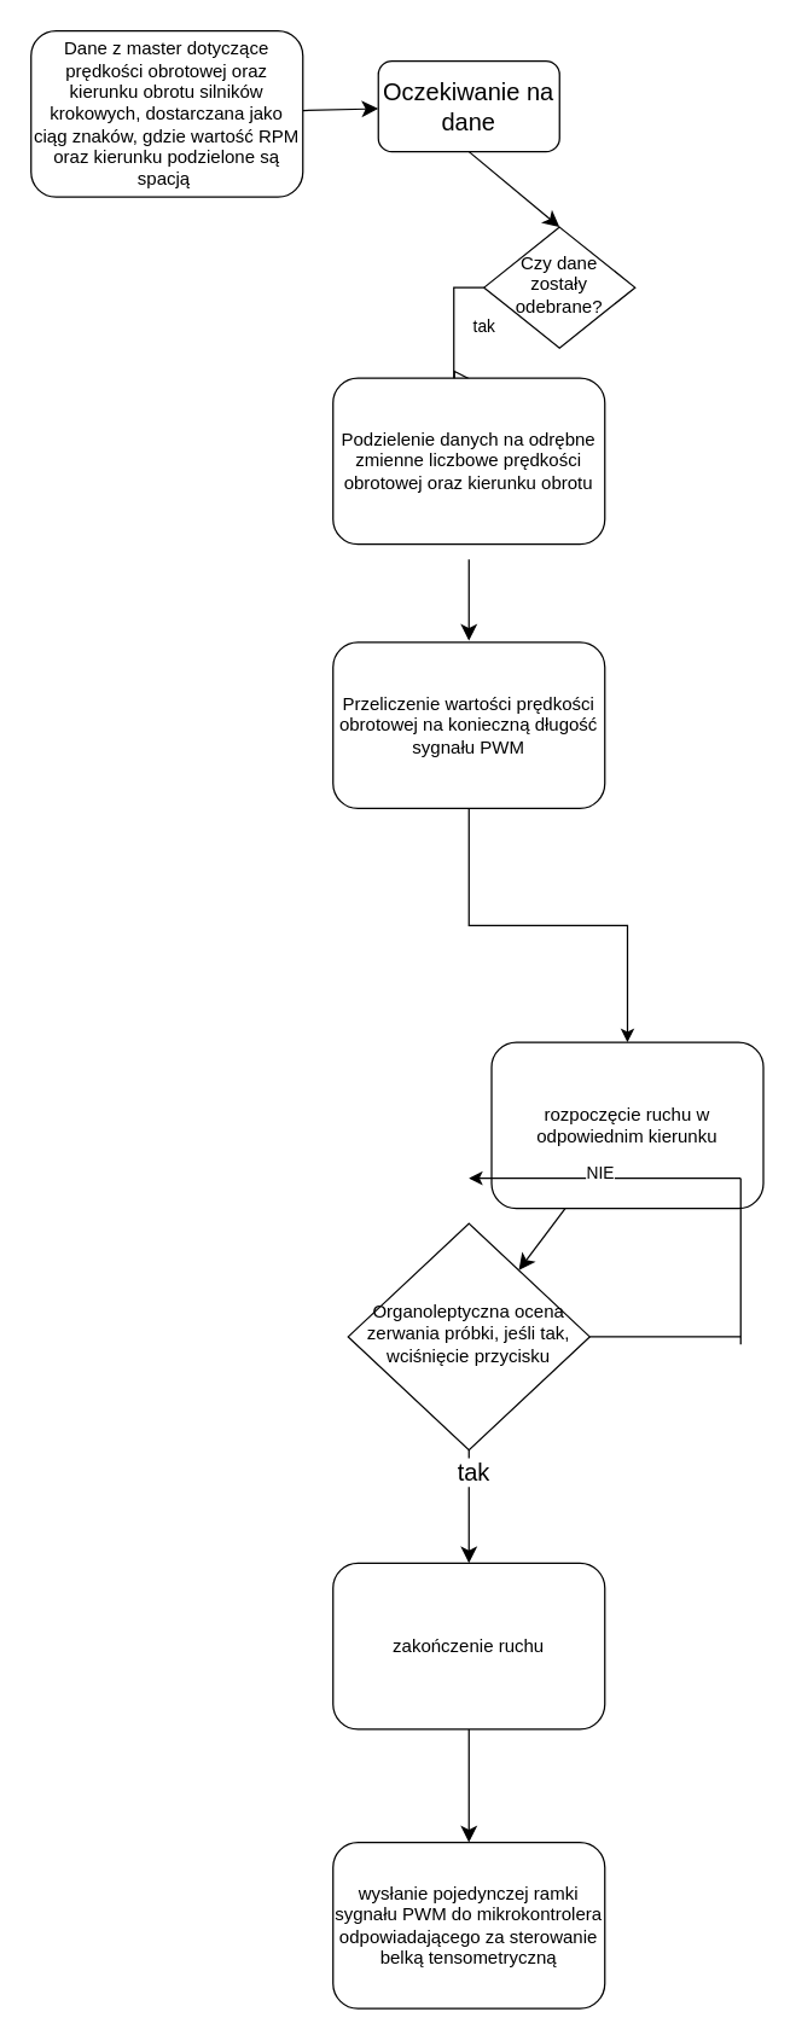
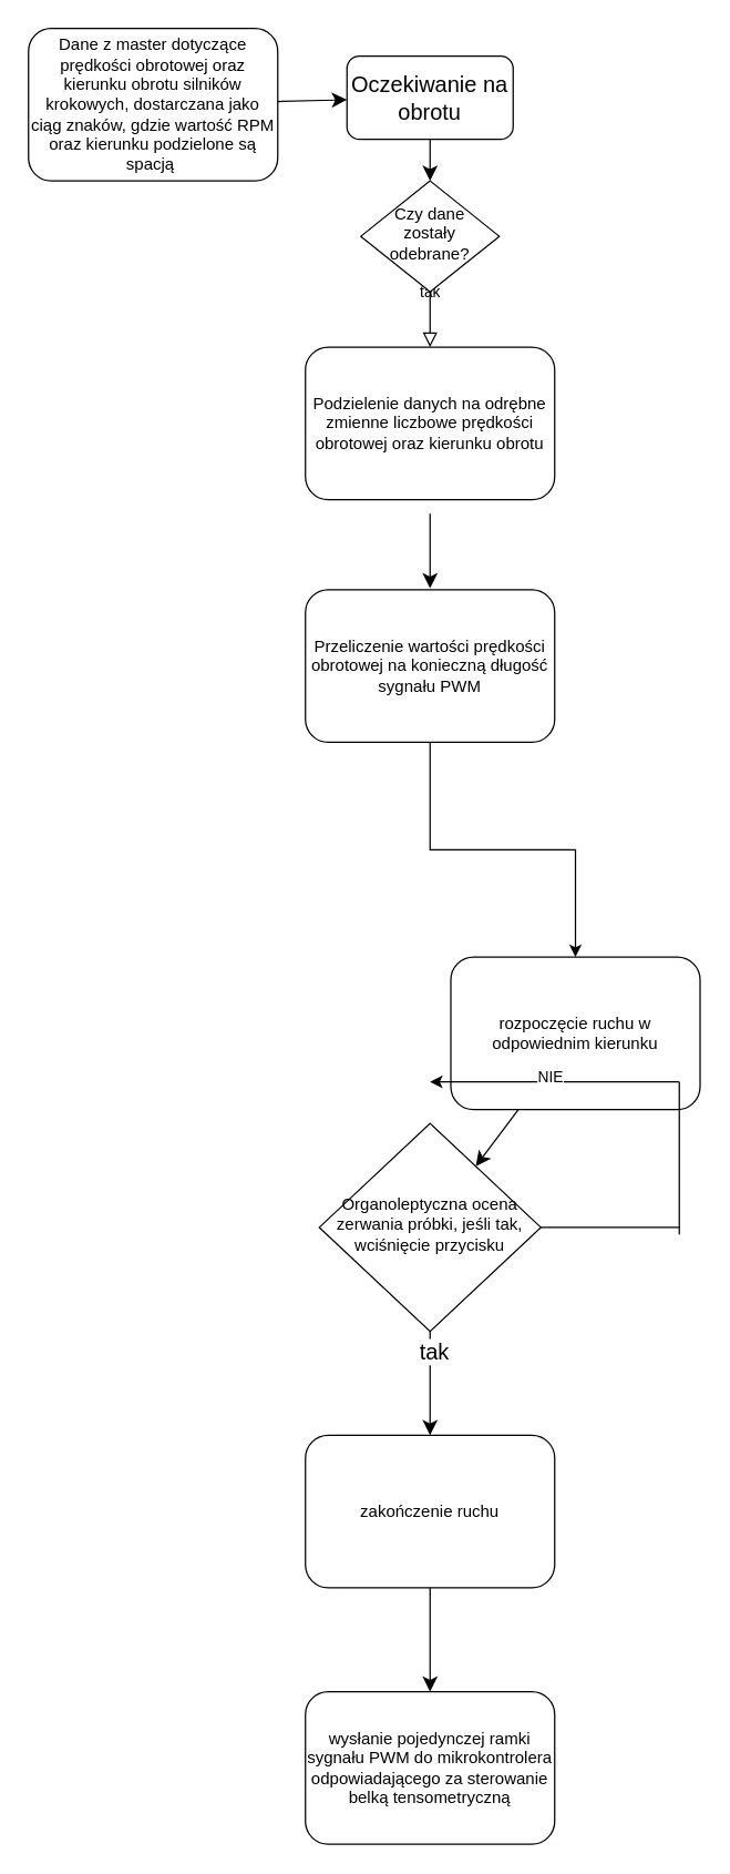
- <mxCell id="8" value="Oczekiwanie na dane" style="rounded=1;whiteSpace=wrap;html=1;fontSize=16;" vertex="1" parent="1"><mxGeometry x="250" y="40" width="120" height="60" as="geometry" /></mxCell>
+ <mxCell id="8" value="Oczekiwanie na obrotu" style="rounded=1;whiteSpace=wrap;html=1;fontSize=16;" vertex="1" parent="1"><mxGeometry x="250" y="40" width="120" height="60" as="geometry" /></mxCell>
- <mxCell id="5" value="Czy dane zostały odebrane?" style="rhombus;whiteSpace=wrap;html=1;shadow=0;fontFamily=Helvetica;fontSize=12;align=center;strokeWidth=1;spacing=6;spacingTop=-4;" vertex="1" parent="1"><mxGeometry x="320" y="150" width="100" height="80" as="geometry" /></mxCell>
+ <mxCell id="5" value="Czy dane zostały odebrane?" style="rhombus;whiteSpace=wrap;html=1;shadow=0;fontFamily=Helvetica;fontSize=12;align=center;strokeWidth=1;spacing=6;spacingTop=-4;" vertex="1" parent="1"><mxGeometry x="260" y="130" width="100" height="80" as="geometry" /></mxCell>
